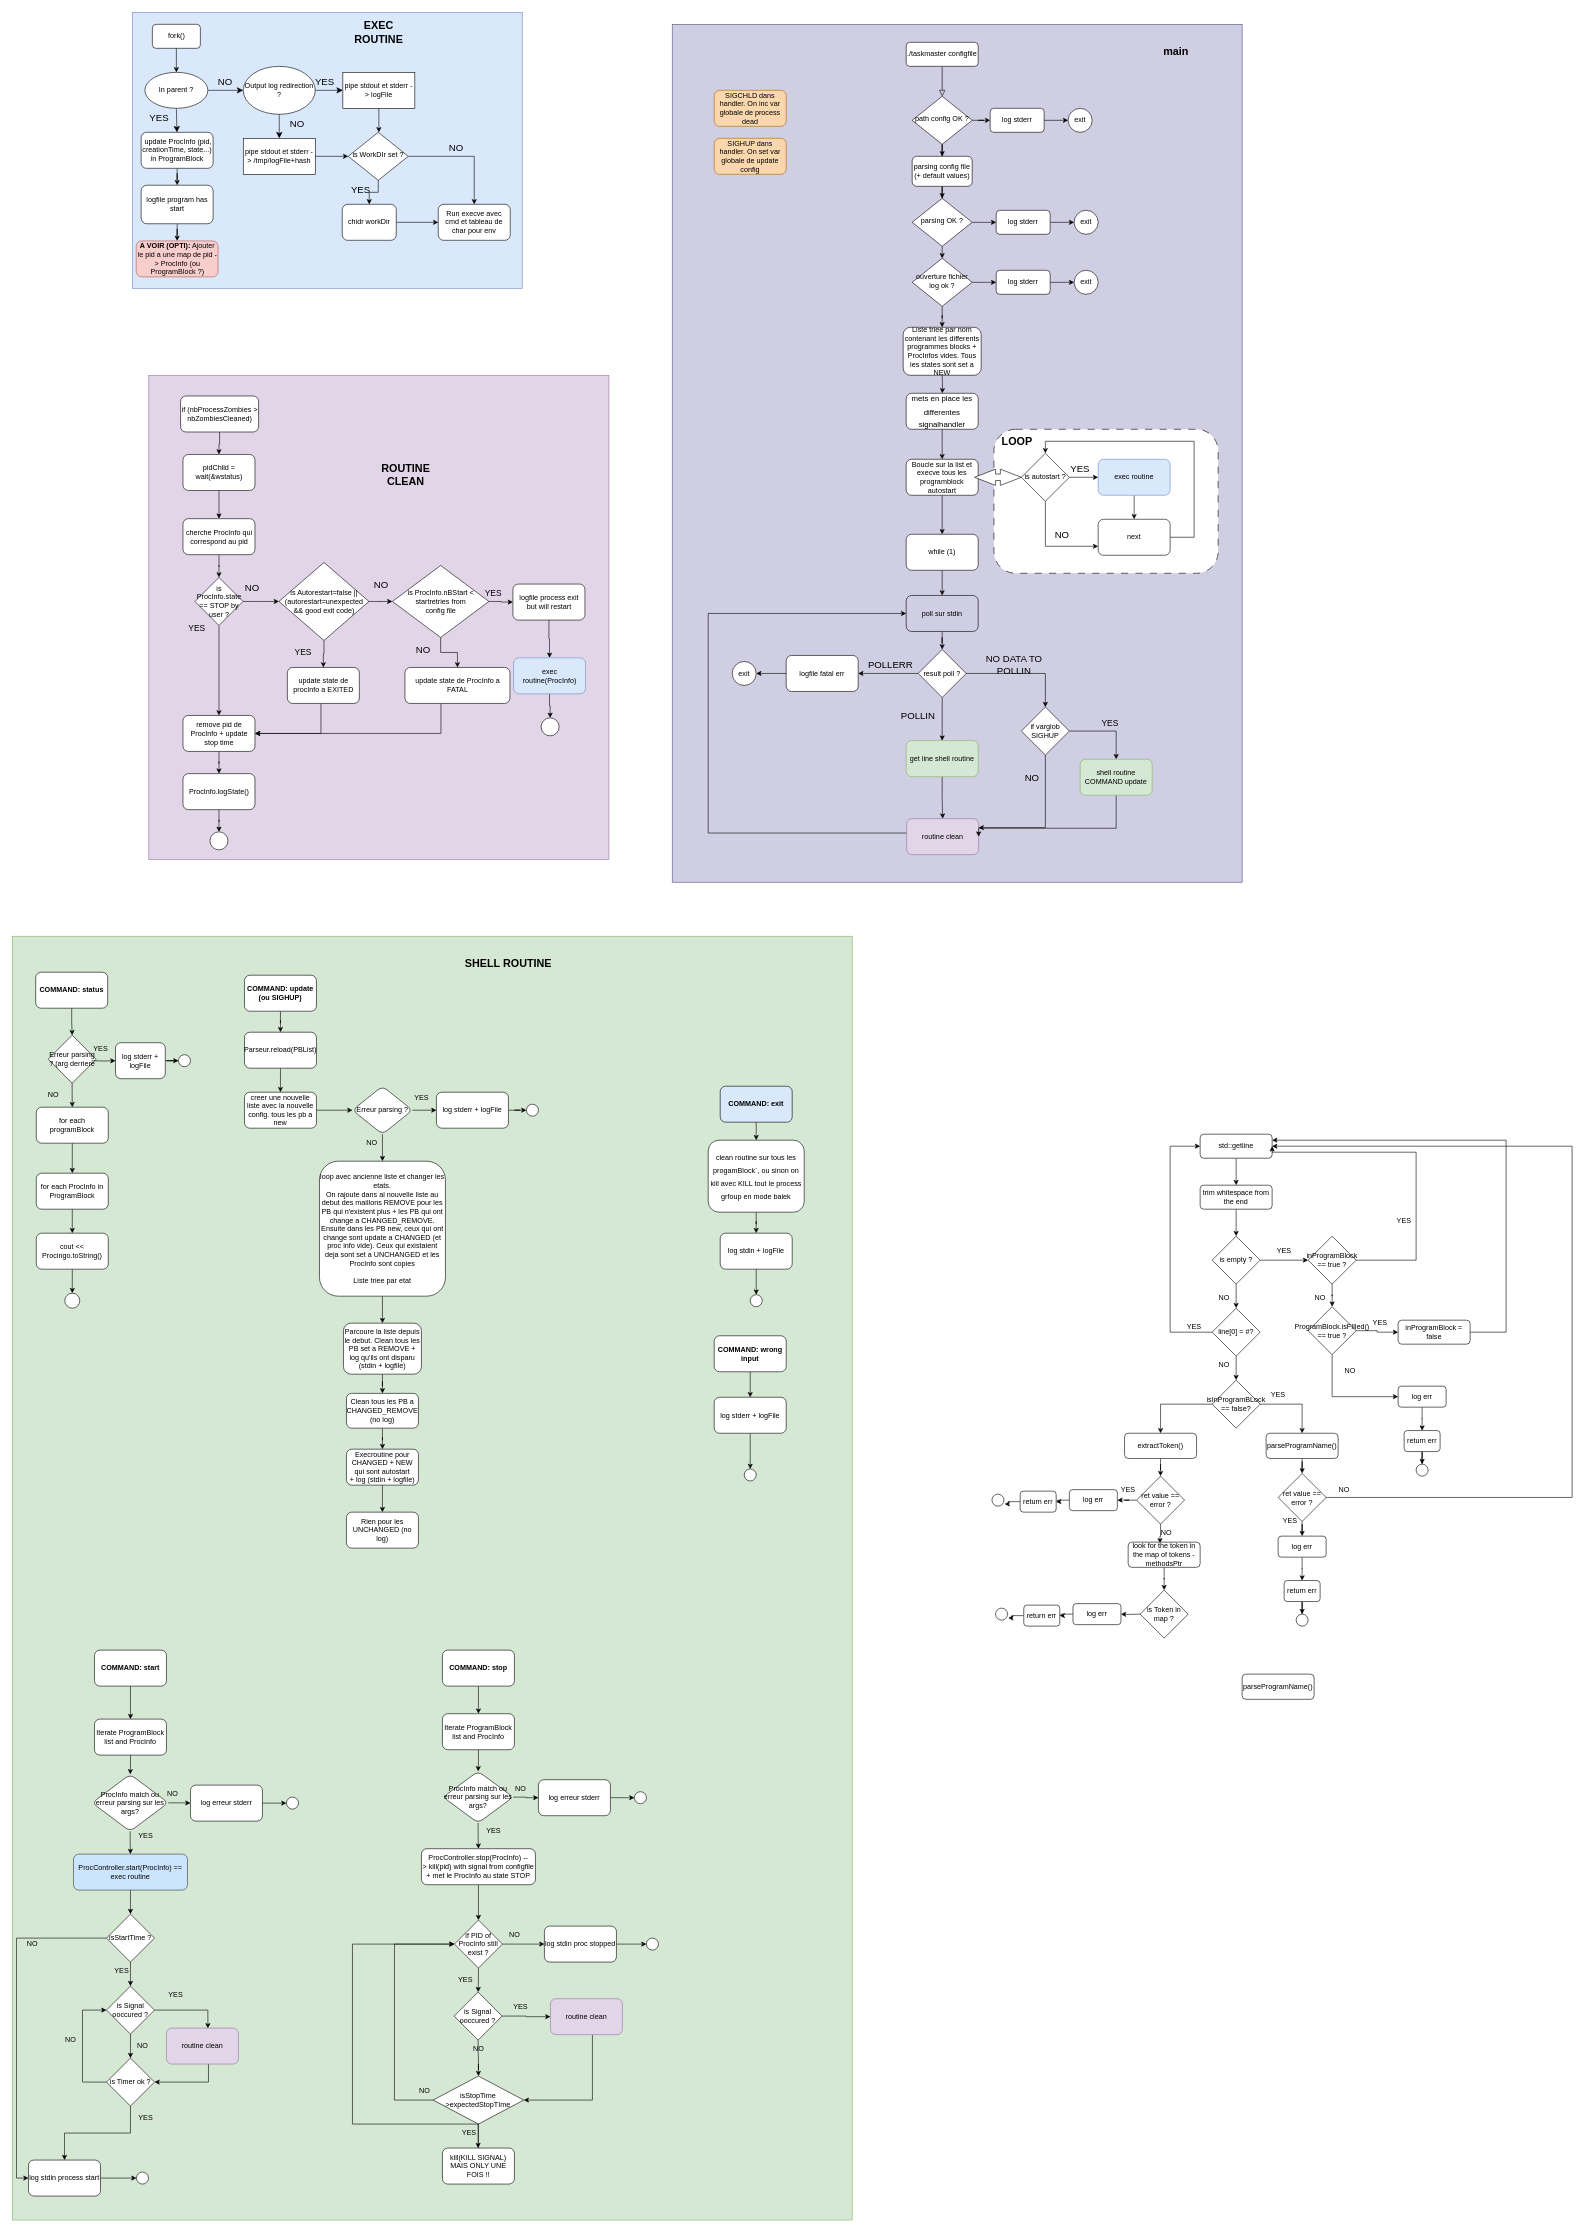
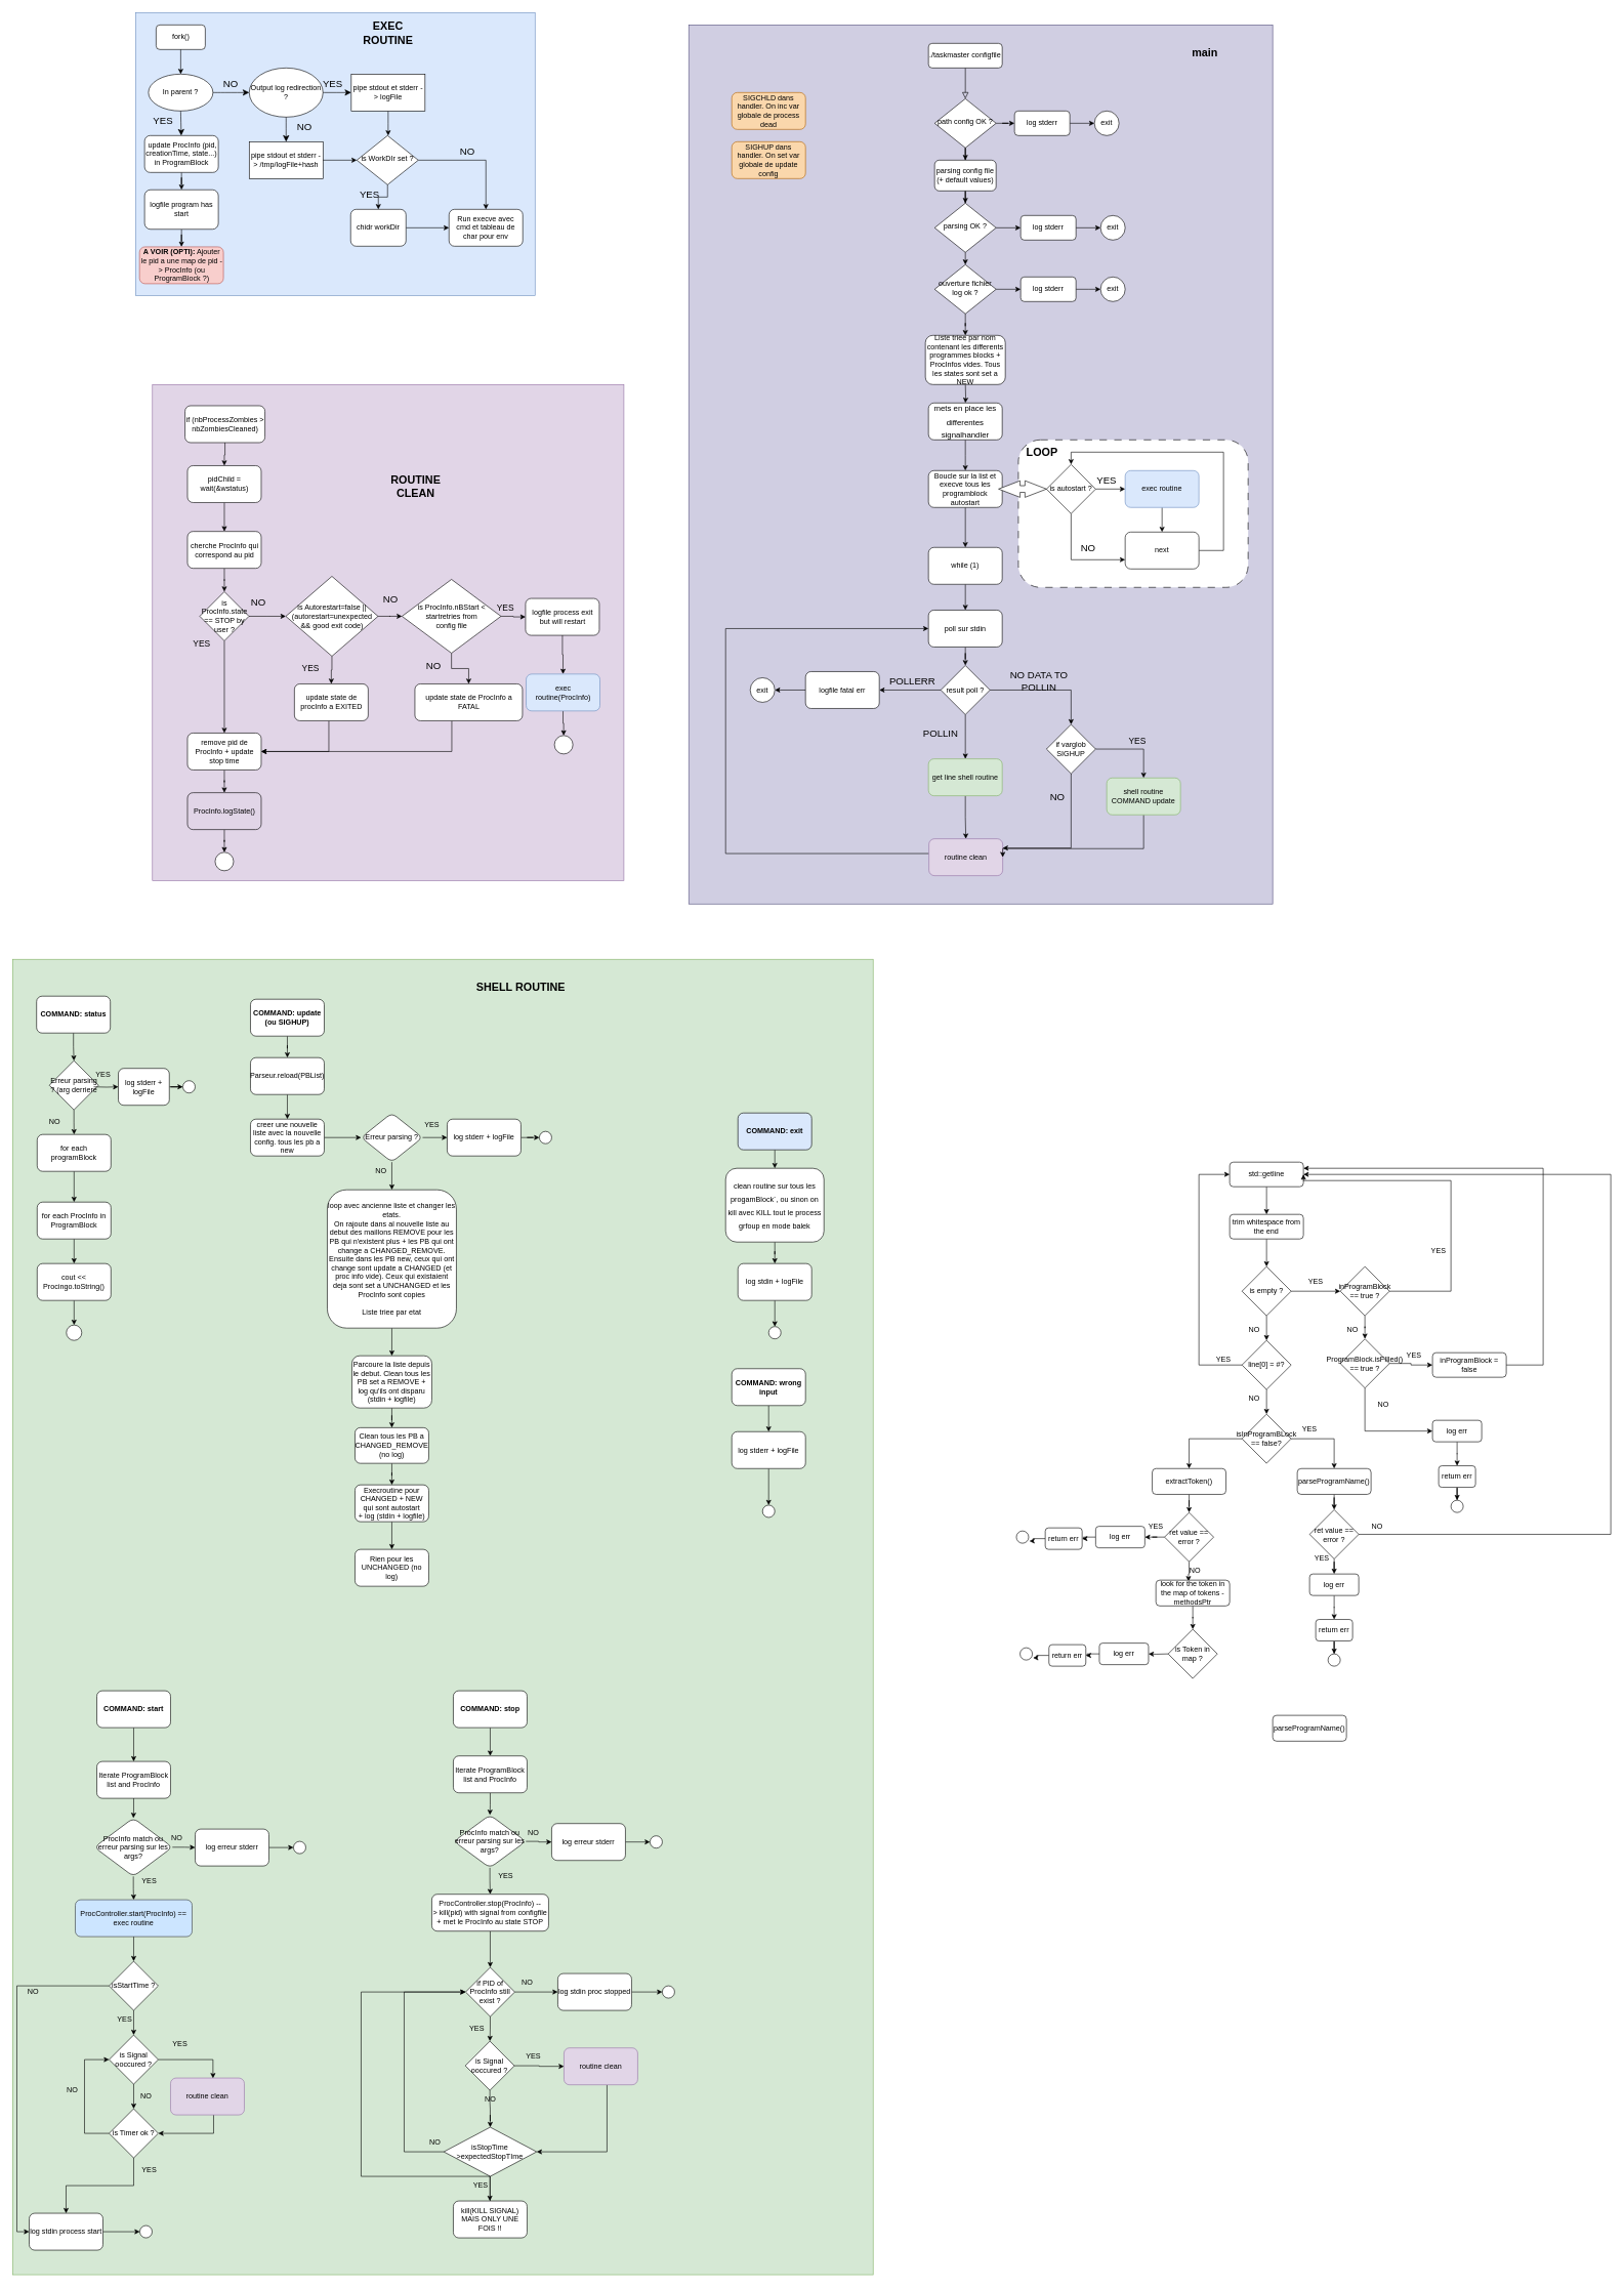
- <mxCell id="78" value="poll sur stdin" style="rounded=1;whiteSpace=wrap;html=1;fillColor=#d0cee2;" parent="1" vertex="1"><mxGeometry x="1510" y="992" width="120" height="60" as="geometry" /></mxCell>
+ <mxCell id="78" value="poll sur stdin" style="rounded=1;whiteSpace=wrap;html=1;" parent="1" vertex="1"><mxGeometry x="1510" y="992" width="120" height="60" as="geometry" /></mxCell>
- <mxCell id="210" value="ProcInfo.logState()" style="rounded=1;whiteSpace=wrap;html=1;" parent="1" vertex="1"><mxGeometry x="304.5" y="1289" width="120" height="60" as="geometry" /></mxCell>
+ <mxCell id="210" value="ProcInfo.logState()" style="rounded=1;whiteSpace=wrap;html=1;fillColor=#e1d5e7;" parent="1" vertex="1"><mxGeometry x="304.5" y="1289" width="120" height="60" as="geometry" /></mxCell>
